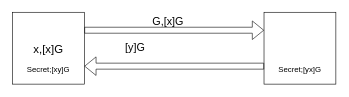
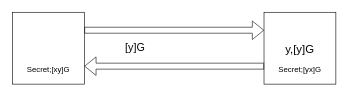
- <mxCell id="10" value="&lt;font style=&quot;font-size: 18px&quot;&gt;G,[x]G&lt;/font&gt;" style="text;html=1;strokeColor=none;fillColor=none;align=center;verticalAlign=middle;whiteSpace=wrap;rounded=0;fontSize=13;fontColor=#000000;" vertex="1" parent="1"><mxGeometry x="250" y="20" width="60" height="30" as="geometry" /></mxCell>
- <mxCell id="6" value="&lt;font style=&quot;font-size: 19px&quot;&gt;x,[x]G&lt;/font&gt;" style="text;html=1;strokeColor=none;fillColor=none;align=center;verticalAlign=middle;whiteSpace=wrap;rounded=0;fontSize=27;fontColor=#000000;" vertex="1" parent="1"><mxGeometry x="50" y="65" width="60" height="30" as="geometry" /></mxCell>
+ <mxCell id="7" value="&lt;font style=&quot;font-size: 19px&quot;&gt;y,[y]G&lt;/font&gt;" style="text;html=1;strokeColor=none;fillColor=none;align=center;verticalAlign=middle;whiteSpace=wrap;rounded=0;fontSize=27;fontColor=#000000;" vertex="1" parent="1"><mxGeometry x="470" y="65" width="60" height="30" as="geometry" /></mxCell>
